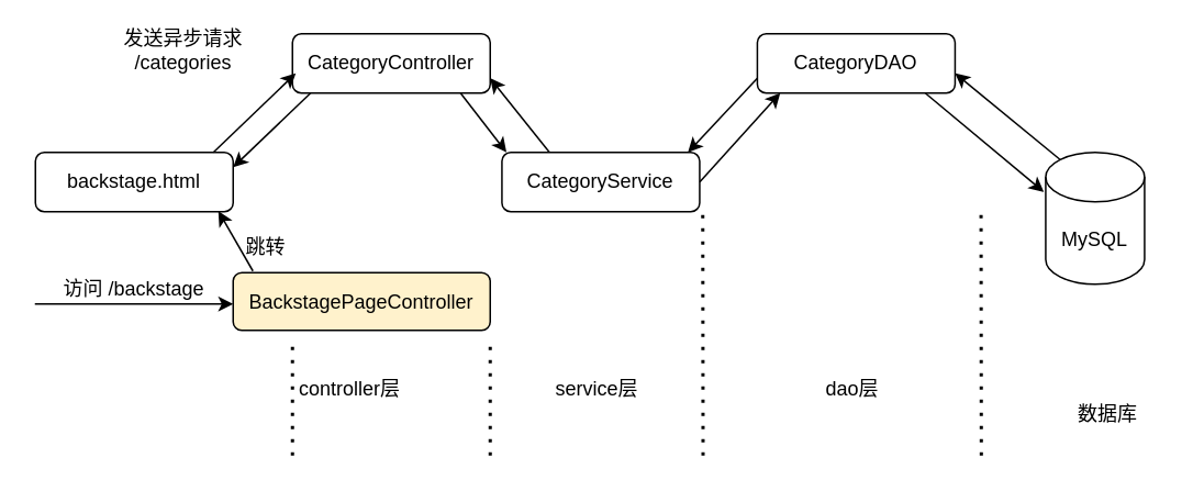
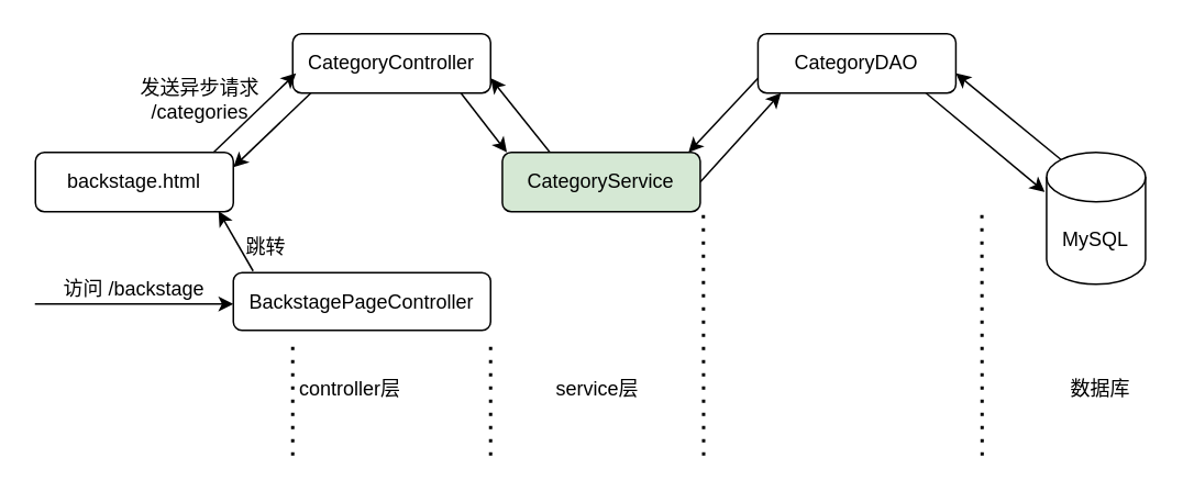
- <mxCell id="29" value="发送异步请求&lt;br&gt;/categories" style="text;html=1;strokeColor=none;fillColor=none;align=center;verticalAlign=middle;whiteSpace=wrap;rounded=0;" parent="1" vertex="1"><mxGeometry x="69" y="14" width="84" height="32" as="geometry" /></mxCell>
+ <mxCell id="29" value="发送异步请求&lt;br&gt;/categories" style="text;html=1;strokeColor=none;fillColor=none;align=center;verticalAlign=middle;whiteSpace=wrap;rounded=0;" parent="1" vertex="1"><mxGeometry x="79" y="44" width="84" height="32" as="geometry" /></mxCell>
- <mxCell id="23" value="CategoryService" style="rounded=1;whiteSpace=wrap;html=1;" parent="1" vertex="1"><mxGeometry x="304.12" y="92" width="120" height="36" as="geometry" /></mxCell>
+ <mxCell id="23" value="CategoryService" style="rounded=1;whiteSpace=wrap;html=1;fillColor=#d5e8d4;" parent="1" vertex="1"><mxGeometry x="304.12" y="92" width="120" height="36" as="geometry" /></mxCell>
- <mxCell id="19" value="BackstagePageController" style="rounded=1;whiteSpace=wrap;html=1;fillColor=#fff2cc;" parent="1" vertex="1"><mxGeometry x="141" y="165" width="156" height="35" as="geometry" /></mxCell>
+ <mxCell id="19" value="BackstagePageController" style="rounded=1;whiteSpace=wrap;html=1;" parent="1" vertex="1"><mxGeometry x="141" y="165" width="156" height="35" as="geometry" /></mxCell>
- <mxCell id="17" value="dao层" style="text;html=1;strokeColor=none;fillColor=none;align=center;verticalAlign=middle;whiteSpace=wrap;rounded=0;" parent="1" vertex="1"><mxGeometry x="482" y="226" width="70" height="20" as="geometry" /></mxCell>
- <mxCell id="18" value="数据库" style="text;html=1;strokeColor=none;fillColor=none;align=center;verticalAlign=middle;whiteSpace=wrap;rounded=0;" parent="1" vertex="1"><mxGeometry x="637" y="241" width="70" height="20" as="geometry" /></mxCell>
+ <mxCell id="18" value="数据库" style="text;html=1;strokeColor=none;fillColor=none;align=center;verticalAlign=middle;whiteSpace=wrap;rounded=0;" parent="1" vertex="1"><mxGeometry x="632" y="226" width="70" height="20" as="geometry" /></mxCell>
